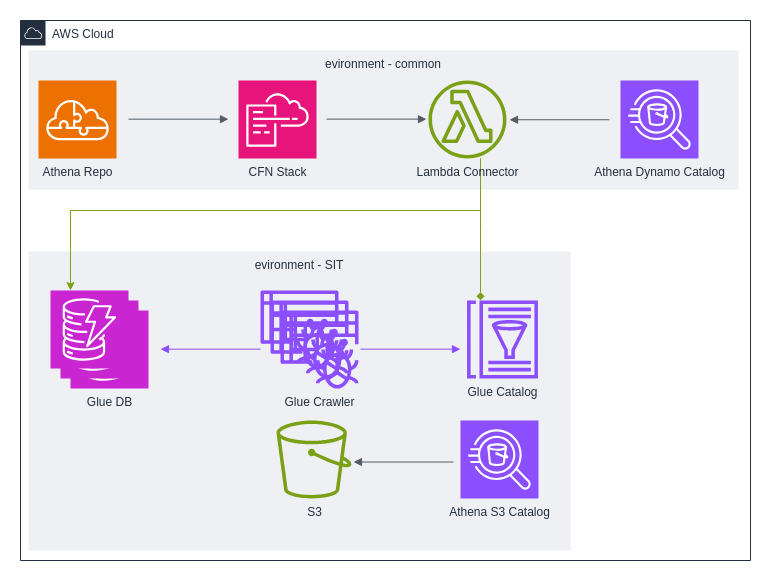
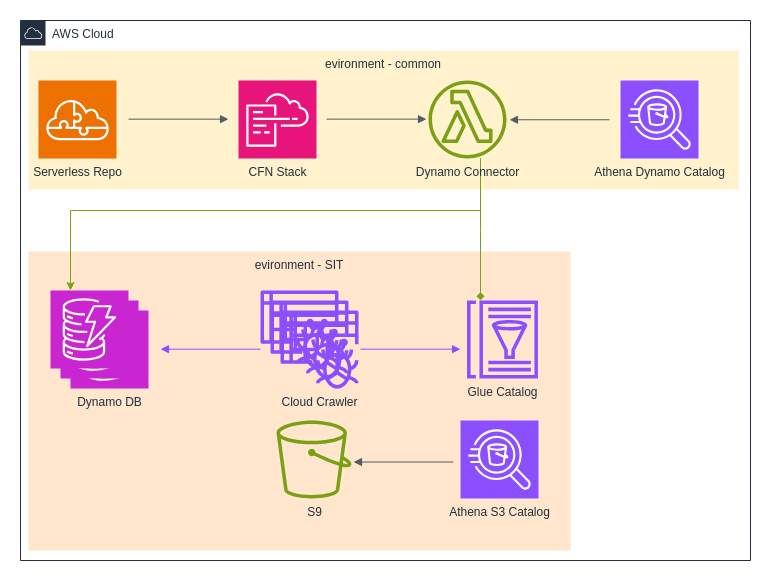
- <mxCell id="2" value="evironment - common" style="fillColor=#EFF0F3;strokeColor=none;dashed=0;verticalAlign=top;fontStyle=0;fontColor=#232F3D;whiteSpace=wrap;html=1;" vertex="1" parent="1"><mxGeometry x="28" y="50" width="710" height="139" as="geometry" /></mxCell>
+ <mxCell id="2" value="evironment - common" style="fillColor=#fff2cc;strokeColor=none;dashed=0;verticalAlign=top;fontStyle=0;fontColor=#232F3D;whiteSpace=wrap;html=1;" vertex="1" parent="1"><mxGeometry x="28" y="50" width="710" height="139" as="geometry" /></mxCell>
- <mxCell id="9" value="Athena Repo" style="sketch=0;points=[[0,0,0],[0.25,0,0],[0.5,0,0],[0.75,0,0],[1,0,0],[0,1,0],[0.25,1,0],[0.5,1,0],[0.75,1,0],[1,1,0],[0,0.25,0],[0,0.5,0],[0,0.75,0],[1,0.25,0],[1,0.5,0],[1,0.75,0]];outlineConnect=0;fontColor=#232F3E;fillColor=#ED7100;strokeColor=#ffffff;dashed=0;verticalLabelPosition=bottom;verticalAlign=top;align=center;html=1;fontSize=12;fontStyle=0;aspect=fixed;shape=mxgraph.aws4.resourceIcon;resIcon=mxgraph.aws4.serverless_application_repository;" vertex="1" parent="1"><mxGeometry x="38" y="80" width="78" height="78" as="geometry" /></mxCell>
+ <mxCell id="9" value="Serverless Repo" style="sketch=0;points=[[0,0,0],[0.25,0,0],[0.5,0,0],[0.75,0,0],[1,0,0],[0,1,0],[0.25,1,0],[0.5,1,0],[0.75,1,0],[1,1,0],[0,0.25,0],[0,0.5,0],[0,0.75,0],[1,0.25,0],[1,0.5,0],[1,0.75,0]];outlineConnect=0;fontColor=#232F3E;fillColor=#ED7100;strokeColor=#ffffff;dashed=0;verticalLabelPosition=bottom;verticalAlign=top;align=center;html=1;fontSize=12;fontStyle=0;aspect=fixed;shape=mxgraph.aws4.resourceIcon;resIcon=mxgraph.aws4.serverless_application_repository;" vertex="1" parent="1"><mxGeometry x="38" y="80" width="78" height="78" as="geometry" /></mxCell>
- <mxCell id="8" value="Lambda Connector" style="sketch=0;outlineConnect=0;fontColor=#232F3E;gradientColor=none;fillColor=#7AA116;strokeColor=none;dashed=0;verticalLabelPosition=bottom;verticalAlign=top;align=center;html=1;fontSize=12;fontStyle=0;aspect=fixed;pointerEvents=1;shape=mxgraph.aws4.lambda_function;" vertex="1" parent="1"><mxGeometry x="428" y="80" width="78" height="78" as="geometry" /></mxCell>
+ <mxCell id="8" value="Dynamo Connector" style="sketch=0;outlineConnect=0;fontColor=#232F3E;gradientColor=none;fillColor=#7AA116;strokeColor=none;dashed=0;verticalLabelPosition=bottom;verticalAlign=top;align=center;html=1;fontSize=12;fontStyle=0;aspect=fixed;pointerEvents=1;shape=mxgraph.aws4.lambda_function;" vertex="1" parent="1"><mxGeometry x="428" y="80" width="78" height="78" as="geometry" /></mxCell>
- <mxCell id="3" value="evironment - SIT" style="fillColor=#EFF0F3;strokeColor=none;dashed=0;verticalAlign=top;fontStyle=0;fontColor=#232F3D;whiteSpace=wrap;html=1;" vertex="1" parent="1"><mxGeometry x="28" y="251" width="542" height="299" as="geometry" /></mxCell>
+ <mxCell id="3" value="evironment - SIT" style="fillColor=#ffe6cc;strokeColor=none;dashed=0;verticalAlign=top;fontStyle=0;fontColor=#232F3D;whiteSpace=wrap;html=1;" vertex="1" parent="1"><mxGeometry x="28" y="251" width="542" height="299" as="geometry" /></mxCell>
- <mxCell id="4" value="Glue DB" style="sketch=0;points=[[0,0,0],[0.25,0,0],[0.5,0,0],[0.75,0,0],[1,0,0],[0,1,0],[0.25,1,0],[0.5,1,0],[0.75,1,0],[1,1,0],[0,0.25,0],[0,0.5,0],[0,0.75,0],[1,0.25,0],[1,0.5,0],[1,0.75,0]];outlineConnect=0;fontColor=#232F3E;fillColor=#C925D1;strokeColor=#ffffff;dashed=0;verticalLabelPosition=bottom;verticalAlign=top;align=center;html=1;fontSize=12;fontStyle=0;aspect=fixed;shape=mxgraph.aws4.resourceIcon;resIcon=mxgraph.aws4.dynamodb;" vertex="1" parent="1"><mxGeometry x="70" y="310" width="78" height="78" as="geometry" /></mxCell>
+ <mxCell id="4" value="Dynamo DB" style="sketch=0;points=[[0,0,0],[0.25,0,0],[0.5,0,0],[0.75,0,0],[1,0,0],[0,1,0],[0.25,1,0],[0.5,1,0],[0.75,1,0],[1,1,0],[0,0.25,0],[0,0.5,0],[0,0.75,0],[1,0.25,0],[1,0.5,0],[1,0.75,0]];outlineConnect=0;fontColor=#232F3E;fillColor=#C925D1;strokeColor=#ffffff;dashed=0;verticalLabelPosition=bottom;verticalAlign=top;align=center;html=1;fontSize=12;fontStyle=0;aspect=fixed;shape=mxgraph.aws4.resourceIcon;resIcon=mxgraph.aws4.dynamodb;" vertex="1" parent="1"><mxGeometry x="70" y="310" width="78" height="78" as="geometry" /></mxCell>
- <mxCell id="18" value="Glue Crawler" style="sketch=0;outlineConnect=0;fontColor=#232F3E;gradientColor=none;fillColor=#8C4FFF;strokeColor=none;dashed=0;verticalLabelPosition=bottom;verticalAlign=top;align=center;html=1;fontSize=12;fontStyle=0;aspect=fixed;pointerEvents=1;shape=mxgraph.aws4.glue_crawlers;fillStyle=auto;" vertex="1" parent="1"><mxGeometry x="280" y="310" width="78" height="78" as="geometry" /></mxCell>
+ <mxCell id="18" value="Cloud Crawler" style="sketch=0;outlineConnect=0;fontColor=#232F3E;gradientColor=none;fillColor=#8C4FFF;strokeColor=none;dashed=0;verticalLabelPosition=bottom;verticalAlign=top;align=center;html=1;fontSize=12;fontStyle=0;aspect=fixed;pointerEvents=1;shape=mxgraph.aws4.glue_crawlers;fillStyle=auto;" vertex="1" parent="1"><mxGeometry x="280" y="310" width="78" height="78" as="geometry" /></mxCell>
- <mxCell id="23" value="S3" style="sketch=0;outlineConnect=0;fontColor=#232F3E;gradientColor=none;fillColor=#7AA116;strokeColor=none;dashed=0;verticalLabelPosition=bottom;verticalAlign=top;align=center;html=1;fontSize=12;fontStyle=0;aspect=fixed;pointerEvents=1;shape=mxgraph.aws4.bucket;" vertex="1" parent="1"><mxGeometry x="276" y="420" width="75" height="78" as="geometry" /></mxCell>
+ <mxCell id="23" value="S9" style="sketch=0;outlineConnect=0;fontColor=#232F3E;gradientColor=none;fillColor=#7AA116;strokeColor=none;dashed=0;verticalLabelPosition=bottom;verticalAlign=top;align=center;html=1;fontSize=12;fontStyle=0;aspect=fixed;pointerEvents=1;shape=mxgraph.aws4.bucket;" vertex="1" parent="1"><mxGeometry x="276" y="420" width="75" height="78" as="geometry" /></mxCell>
